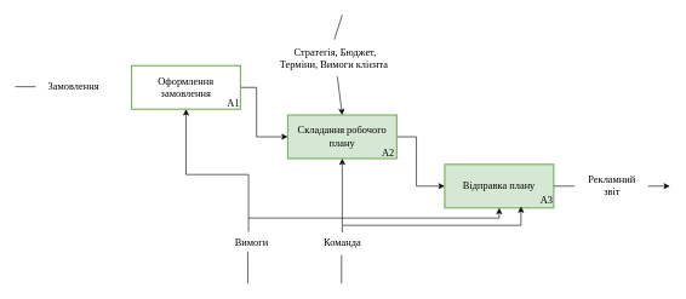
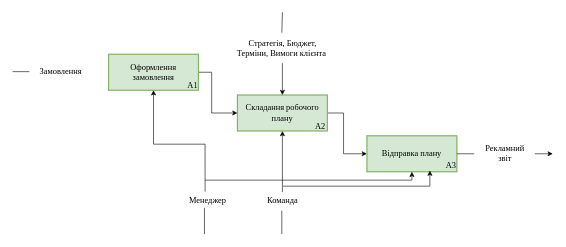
- <mxCell id="14" value="&amp;nbsp;Стратегія, Бюджет,&amp;nbsp;&lt;div&gt;Терміни, Вимоги клієнта&amp;nbsp;&lt;/div&gt;" style="text;html=1;align=center;verticalAlign=middle;resizable=0;points=[];autosize=1;strokeColor=none;fillColor=none;fontSize=14;fontFamily=Georgia;" vertex="1" parent="1"><mxGeometry x="365" y="55" width="190" height="50" as="geometry" /></mxCell>
+ <mxCell id="14" value="&amp;nbsp;Стратегія, Бюджет,&amp;nbsp;&lt;div&gt;Терміни, Вимоги клієнта&amp;nbsp;&lt;/div&gt;" style="text;html=1;align=center;verticalAlign=middle;resizable=0;points=[];autosize=1;strokeColor=none;fillColor=none;fontSize=14;fontFamily=Georgia;" vertex="1" parent="1"><mxGeometry x="375" y="55" width="190" height="50" as="geometry" /></mxCell>
- <mxCell id="3" value="Оформлення замовлення" style="rounded=0;whiteSpace=wrap;html=1;fontSize=14;fillColor=#ffffff;strokeColor=#82b366;strokeWidth=2;fontFamily=Georgia;" vertex="1" parent="1"><mxGeometry x="180" y="90" width="150" height="60" as="geometry" /></mxCell>
+ <mxCell id="3" value="Оформлення замовлення" style="rounded=0;whiteSpace=wrap;html=1;fontSize=14;fillColor=#d5e8d4;strokeColor=#82b366;strokeWidth=2;fontFamily=Georgia;" vertex="1" parent="1"><mxGeometry x="180" y="90" width="150" height="60" as="geometry" /></mxCell>
- <mxCell id="15" value="Вимоги" style="text;html=1;align=center;verticalAlign=middle;resizable=0;points=[];autosize=1;strokeColor=none;fillColor=none;fontFamily=Georgia;fontSize=14;" vertex="1" parent="1"><mxGeometry x="300" y="320" width="90" height="30" as="geometry" /></mxCell>
+ <mxCell id="15" value="Менеджер" style="text;html=1;align=center;verticalAlign=middle;resizable=0;points=[];autosize=1;strokeColor=none;fillColor=none;fontFamily=Georgia;fontSize=14;" vertex="1" parent="1"><mxGeometry x="300" y="320" width="90" height="30" as="geometry" /></mxCell>
